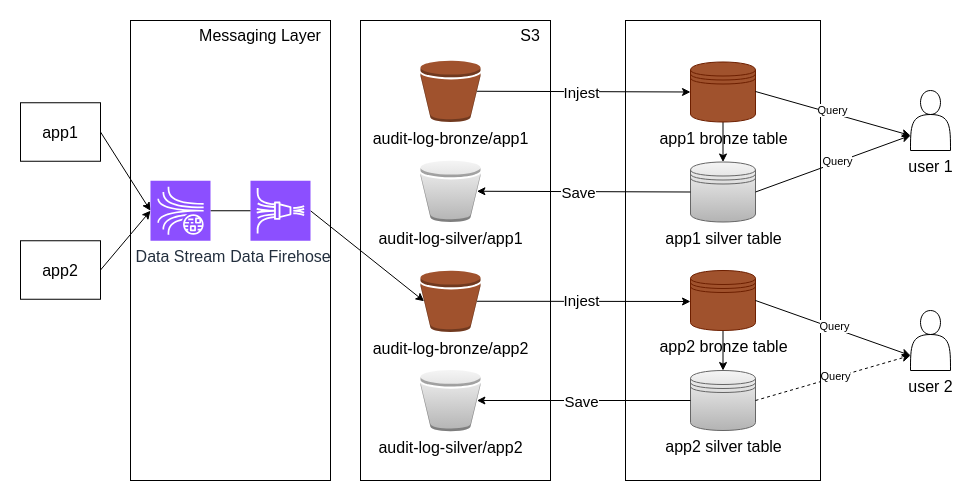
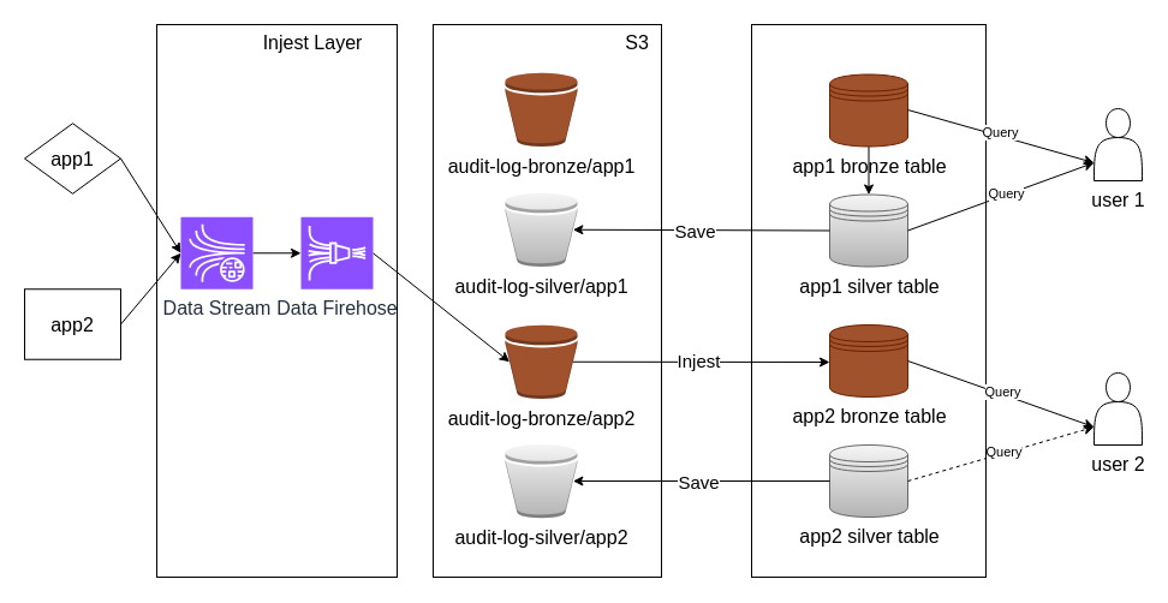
- <mxCell id="40" value="&lt;span style=&quot;background-color: transparent; color: light-dark(rgb(0, 0, 0), rgb(255, 255, 255));&quot;&gt;Messaging&lt;/span&gt;&amp;nbsp;Layer" style="text;html=1;align=center;verticalAlign=middle;whiteSpace=wrap;rounded=0;fontSize=16;" parent="1" vertex="1"><mxGeometry x="190" y="20" width="140" height="30" as="geometry" /></mxCell>
+ <mxCell id="40" value="&lt;span style=&quot;background-color: transparent; color: light-dark(rgb(0, 0, 0), rgb(255, 255, 255));&quot;&gt;Injest&lt;/span&gt;&amp;nbsp;Layer" style="text;html=1;align=center;verticalAlign=middle;whiteSpace=wrap;rounded=0;fontSize=16;" parent="1" vertex="1"><mxGeometry x="190" y="20" width="140" height="30" as="geometry" /></mxCell>
- <mxCell id="18" value="" style="endArrow=classic;html=1;rounded=0;exitX=0.94;exitY=0.5;exitDx=0;exitDy=0;entryX=0;entryY=0.5;entryDx=0;entryDy=0;exitPerimeter=0;" parent="1" source="4" target="11" edge="1"><mxGeometry width="50" height="50" relative="1" as="geometry"><mxPoint x="520" y="92" as="sourcePoint" /><mxPoint x="630" y="91" as="targetPoint" /></mxGeometry></mxCell>
- <mxCell id="19" value="Injest" style="edgeLabel;html=1;align=center;verticalAlign=middle;resizable=0;points=[];fontSize=15;" parent="18" vertex="1" connectable="0"><mxGeometry x="-0.02" y="2" relative="1" as="geometry"><mxPoint x="-1" y="2" as="offset" /></mxGeometry></mxCell>
- <mxCell id="16" value="app1" style="rounded=0;whiteSpace=wrap;html=1;fontSize=16;" parent="1" vertex="1"><mxGeometry x="20" y="102.25" width="80" height="58.5" as="geometry" /></mxCell>
+ <mxCell id="16" value="app1" style="rhombus;whiteSpace=wrap;html=1;fontSize=16;" parent="1" vertex="1"><mxGeometry x="20" y="102.25" width="80" height="58.5" as="geometry" /></mxCell>
- <mxCell id="41" value="" style="edgeStyle=orthogonalEdgeStyle;rounded=0;orthogonalLoop=1;jettySize=auto;html=1;endArrow=none;" parent="1" source="42" target="39" edge="1"><mxGeometry relative="1" as="geometry" /></mxCell>
+ <mxCell id="41" value="" style="edgeStyle=orthogonalEdgeStyle;rounded=0;orthogonalLoop=1;jettySize=auto;html=1;" parent="1" source="42" target="39" edge="1"><mxGeometry relative="1" as="geometry" /></mxCell>
- <mxCell id="13" value="" style="edgeStyle=orthogonalEdgeStyle;rounded=0;orthogonalLoop=1;jettySize=auto;html=1;" parent="1" source="14" target="15" edge="1"><mxGeometry relative="1" as="geometry" /></mxCell>
